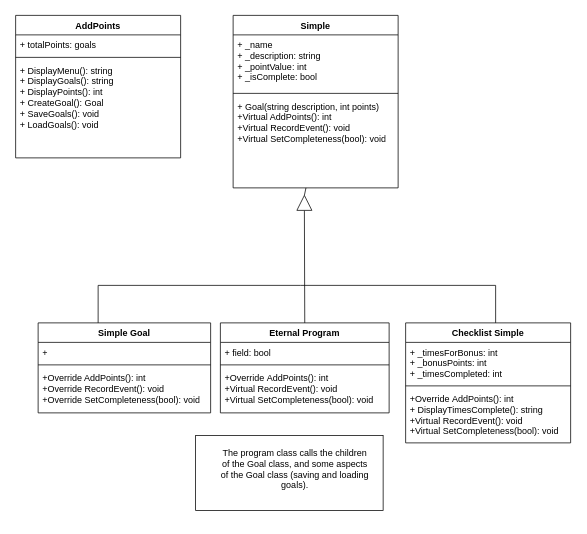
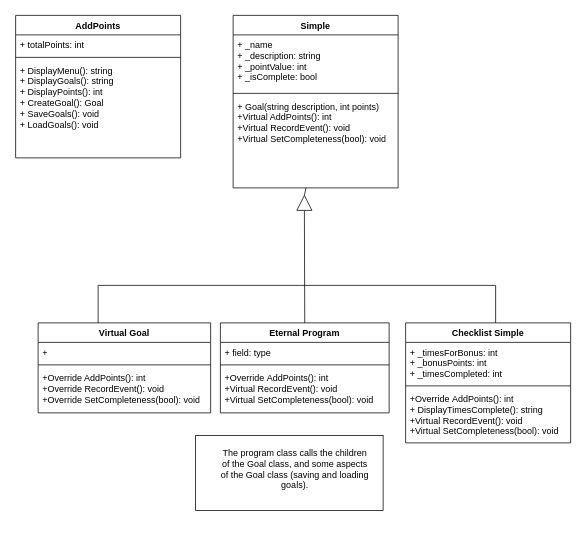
- <mxCell id="25" value="+ totalPoints: goals" style="text;strokeColor=none;fillColor=none;align=left;verticalAlign=top;spacingLeft=4;spacingRight=4;overflow=hidden;rotatable=0;points=[[0,0.5],[1,0.5]];portConstraint=eastwest;whiteSpace=wrap;html=1;" vertex="1" parent="24"><mxGeometry y="26" width="220" height="26" as="geometry" /></mxCell>
+ <mxCell id="25" value="+ totalPoints: int" style="text;strokeColor=none;fillColor=none;align=left;verticalAlign=top;spacingLeft=4;spacingRight=4;overflow=hidden;rotatable=0;points=[[0,0.5],[1,0.5]];portConstraint=eastwest;whiteSpace=wrap;html=1;" vertex="1" parent="24"><mxGeometry y="26" width="220" height="26" as="geometry" /></mxCell>
- <mxCell id="7" value="Simple Goal" style="swimlane;fontStyle=1;align=center;verticalAlign=top;childLayout=stackLayout;horizontal=1;startSize=26;horizontalStack=0;resizeParent=1;resizeParentMax=0;resizeLast=0;collapsible=1;marginBottom=0;whiteSpace=wrap;html=1;" vertex="1" parent="1"><mxGeometry x="50" y="430" width="230" height="120" as="geometry" /></mxCell>
+ <mxCell id="7" value="Virtual Goal" style="swimlane;fontStyle=1;align=center;verticalAlign=top;childLayout=stackLayout;horizontal=1;startSize=26;horizontalStack=0;resizeParent=1;resizeParentMax=0;resizeLast=0;collapsible=1;marginBottom=0;whiteSpace=wrap;html=1;" vertex="1" parent="1"><mxGeometry x="50" y="430" width="230" height="120" as="geometry" /></mxCell>
- <mxCell id="12" value="+ field: bool" style="text;strokeColor=none;fillColor=none;align=left;verticalAlign=top;spacingLeft=4;spacingRight=4;overflow=hidden;rotatable=0;points=[[0,0.5],[1,0.5]];portConstraint=eastwest;whiteSpace=wrap;html=1;" vertex="1" parent="11"><mxGeometry y="26" width="225" height="26" as="geometry" /></mxCell>
+ <mxCell id="12" value="+ field: type" style="text;strokeColor=none;fillColor=none;align=left;verticalAlign=top;spacingLeft=4;spacingRight=4;overflow=hidden;rotatable=0;points=[[0,0.5],[1,0.5]];portConstraint=eastwest;whiteSpace=wrap;html=1;" vertex="1" parent="11"><mxGeometry y="26" width="225" height="26" as="geometry" /></mxCell>
